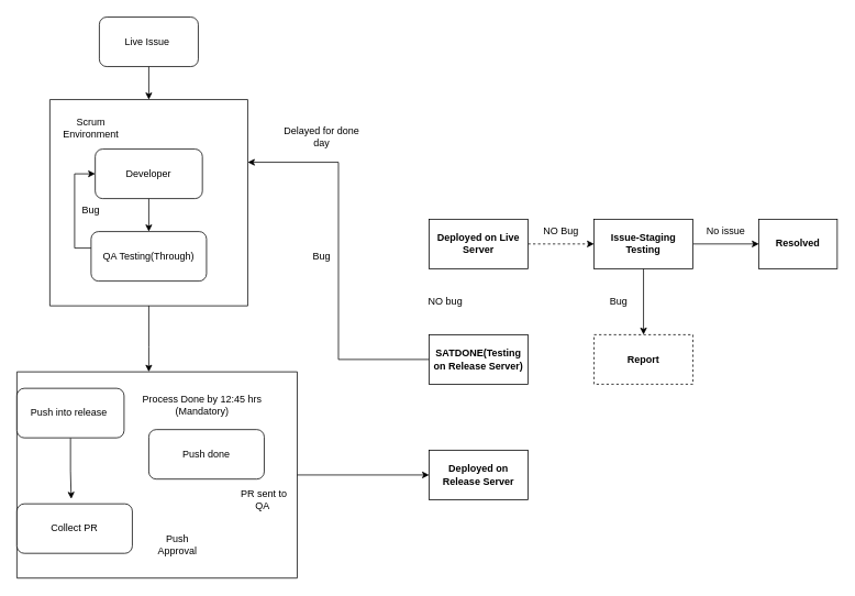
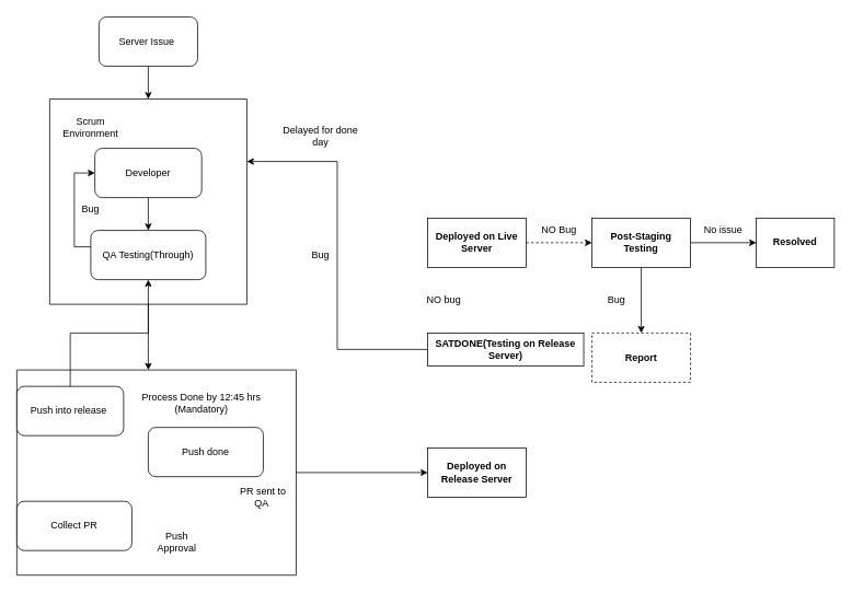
- <mxCell id="3" value="Live Issue&amp;nbsp;" style="rounded=1;whiteSpace=wrap;html=1;labelBackgroundColor=none;" vertex="1" parent="1"><mxGeometry x="120" y="20" width="120" height="60" as="geometry" /></mxCell>
+ <mxCell id="3" value="Server Issue&amp;nbsp;" style="rounded=1;whiteSpace=wrap;html=1;labelBackgroundColor=none;" vertex="1" parent="1"><mxGeometry x="120" y="20" width="120" height="60" as="geometry" /></mxCell>
- <mxCell id="28" value="Issue-Staging Testing" style="whiteSpace=wrap;html=1;fontStyle=1;startSize=0;labelBackgroundColor=none;" vertex="1" parent="1"><mxGeometry x="720" y="265" width="120" height="60" as="geometry" /></mxCell>
+ <mxCell id="28" value="Post-Staging Testing" style="whiteSpace=wrap;html=1;fontStyle=1;startSize=0;labelBackgroundColor=none;" vertex="1" parent="1"><mxGeometry x="720" y="265" width="120" height="60" as="geometry" /></mxCell>
- <mxCell id="23" value="SATDONE(Testing on Release Server)" style="whiteSpace=wrap;html=1;fontStyle=1;startSize=0;labelBackgroundColor=none;" vertex="1" parent="1"><mxGeometry x="520" y="405" width="120" height="60" as="geometry" /></mxCell>
+ <mxCell id="23" value="SATDONE(Testing on Release Server)" style="whiteSpace=wrap;html=1;fontStyle=1;startSize=0;labelBackgroundColor=none;" vertex="1" parent="1"><mxGeometry x="520" y="405" width="190" height="40" as="geometry" /></mxCell>
- <mxCell id="14" style="edgeStyle=orthogonalEdgeStyle;rounded=0;orthogonalLoop=1;jettySize=auto;html=1;entryX=0.471;entryY=-0.1;entryDx=0;entryDy=0;entryPerimeter=0;labelBackgroundColor=none;fontColor=default;" edge="1" parent="13" source="15" target="16"><mxGeometry relative="1" as="geometry" /></mxCell>
+ <mxCell id="14" style="edgeStyle=orthogonalEdgeStyle;rounded=0;orthogonalLoop=1;jettySize=auto;html=1;labelBackgroundColor=none;fontColor=default;" edge="1" parent="13" source="15" target="9"><mxGeometry relative="1" as="geometry" /></mxCell>
